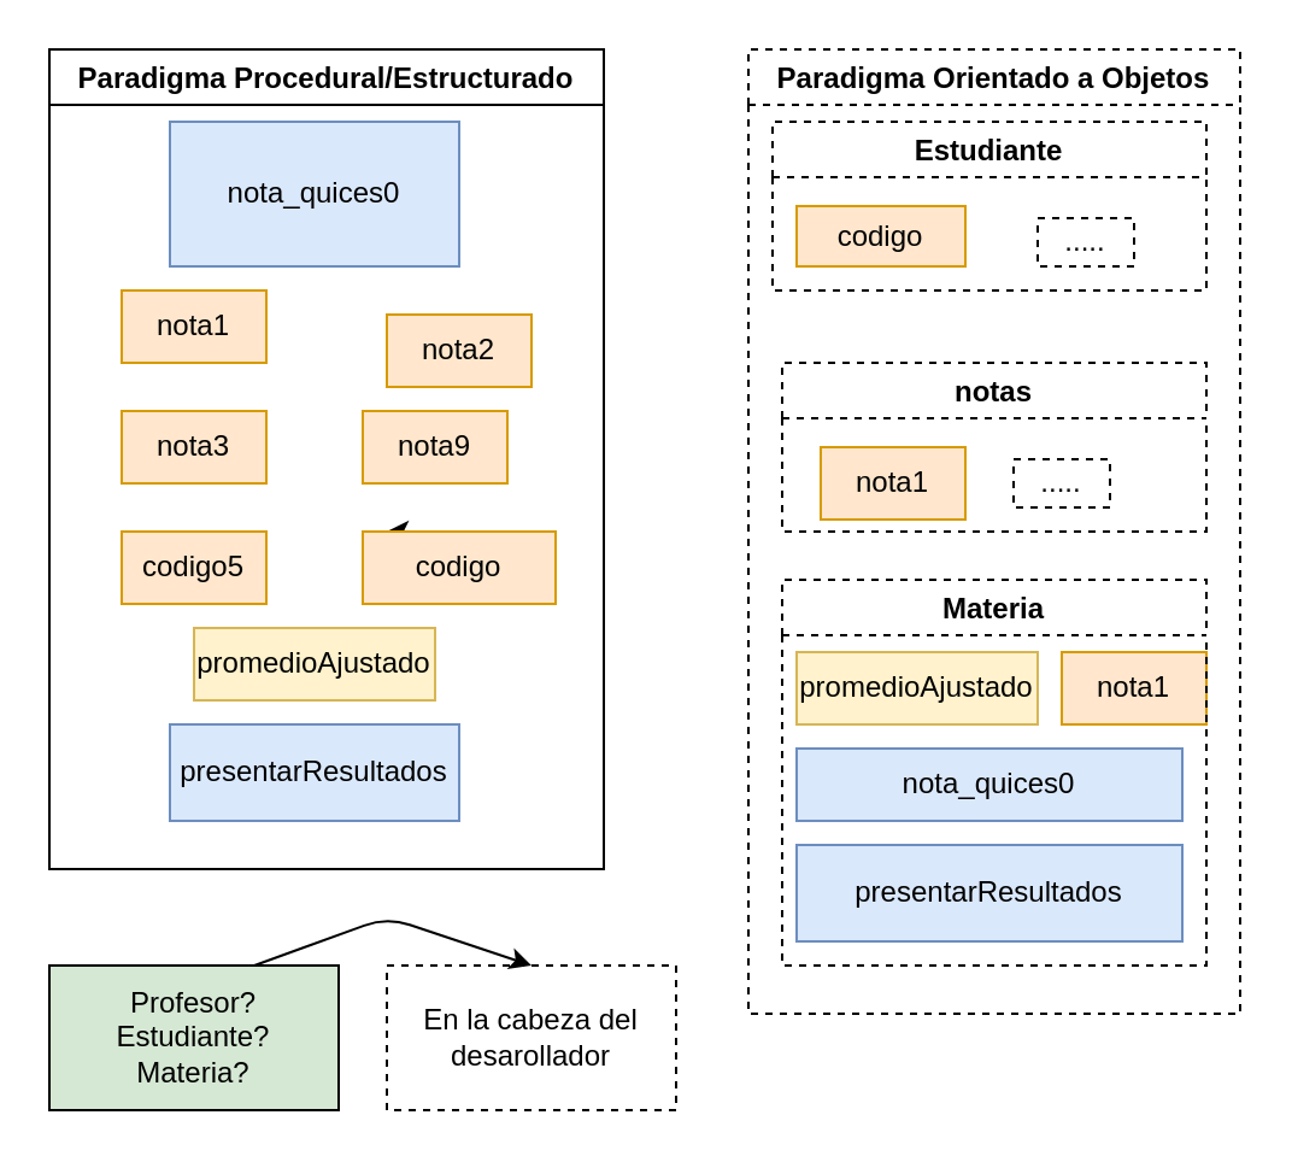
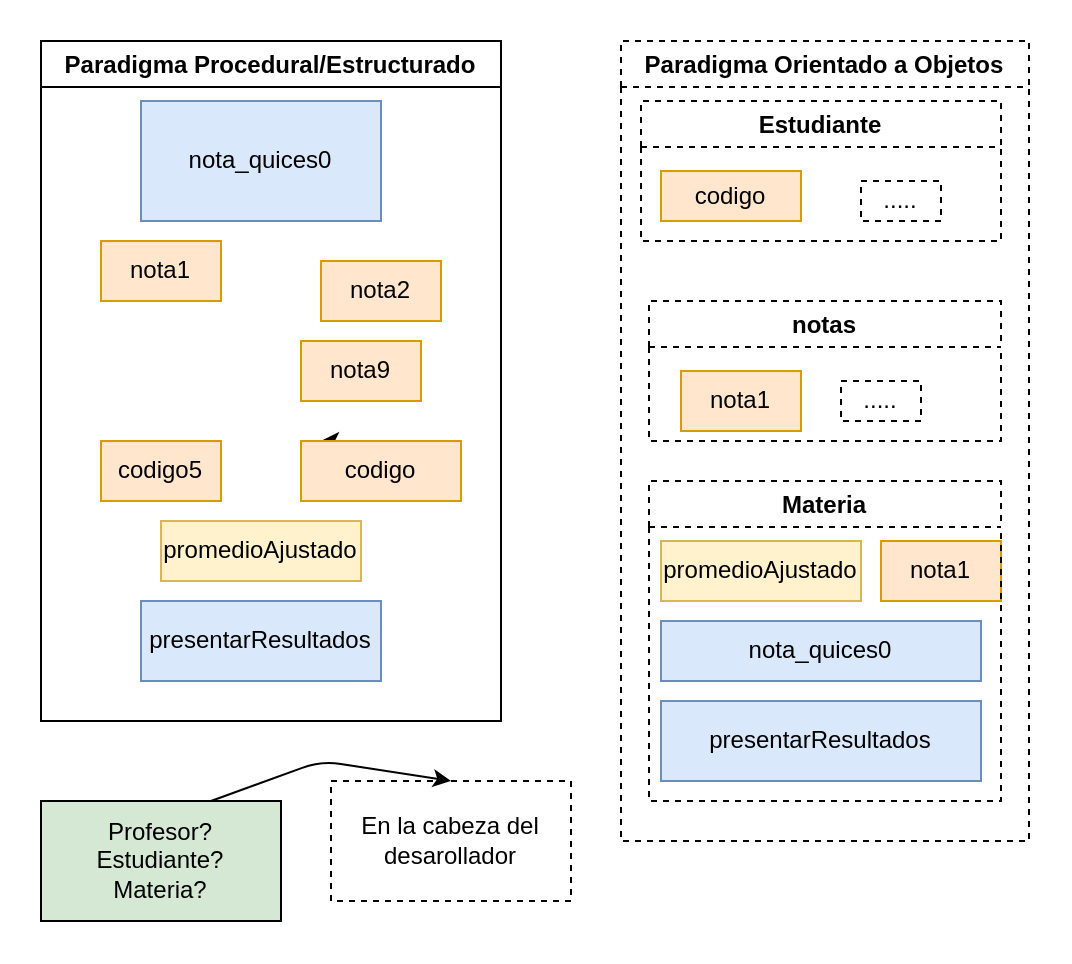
- <mxCell id="5" value="nota3" style="rounded=0;whiteSpace=wrap;html=1;fillColor=#ffe6cc;strokeColor=#d79b00;" vertex="1" parent="1"><mxGeometry x="50" y="170" width="60" height="30" as="geometry" /></mxCell>
- <mxCell id="14" value="En la cabeza del desarollador" style="rounded=0;whiteSpace=wrap;html=1;dashed=1;" vertex="1" parent="1"><mxGeometry x="160" y="400" width="120" height="60" as="geometry" /></mxCell>
+ <mxCell id="14" value="En la cabeza del desarollador" style="rounded=0;whiteSpace=wrap;html=1;dashed=1;" vertex="1" parent="1"><mxGeometry x="165" y="390" width="120" height="60" as="geometry" /></mxCell>
